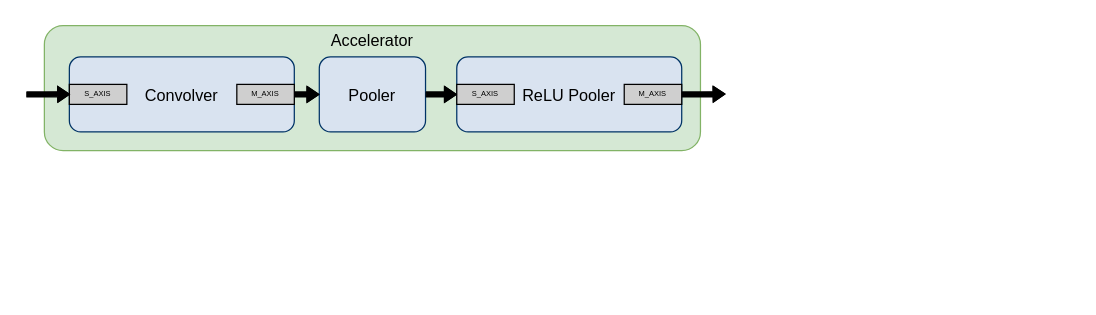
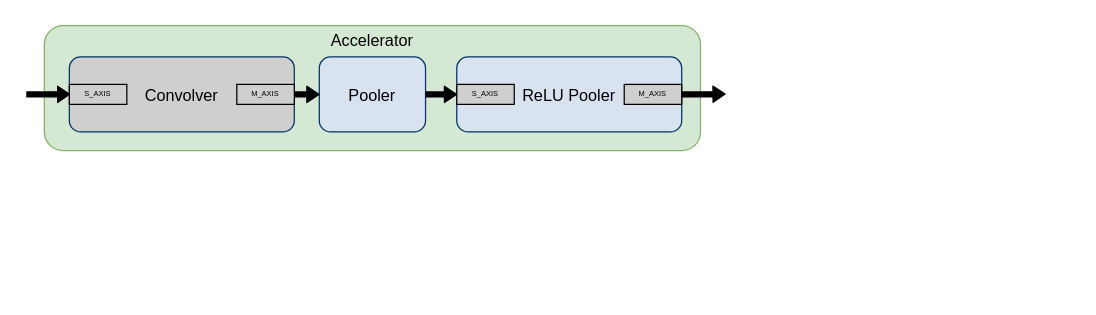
- <mxCell id="5" value="Convolver" style="rounded=1;fillColor=#d9e3f0;strokeColor=#003366;fontColor=#000000;fontSize=13;" vertex="1" parent="1"><mxGeometry x="55" y="45" width="180" height="60" as="geometry" /></mxCell>
+ <mxCell id="5" value="Convolver" style="rounded=1;fillColor=#cfcfcf;strokeColor=#003366;fontColor=#000000;fontSize=13;" vertex="1" parent="1"><mxGeometry x="55" y="45" width="180" height="60" as="geometry" /></mxCell>
